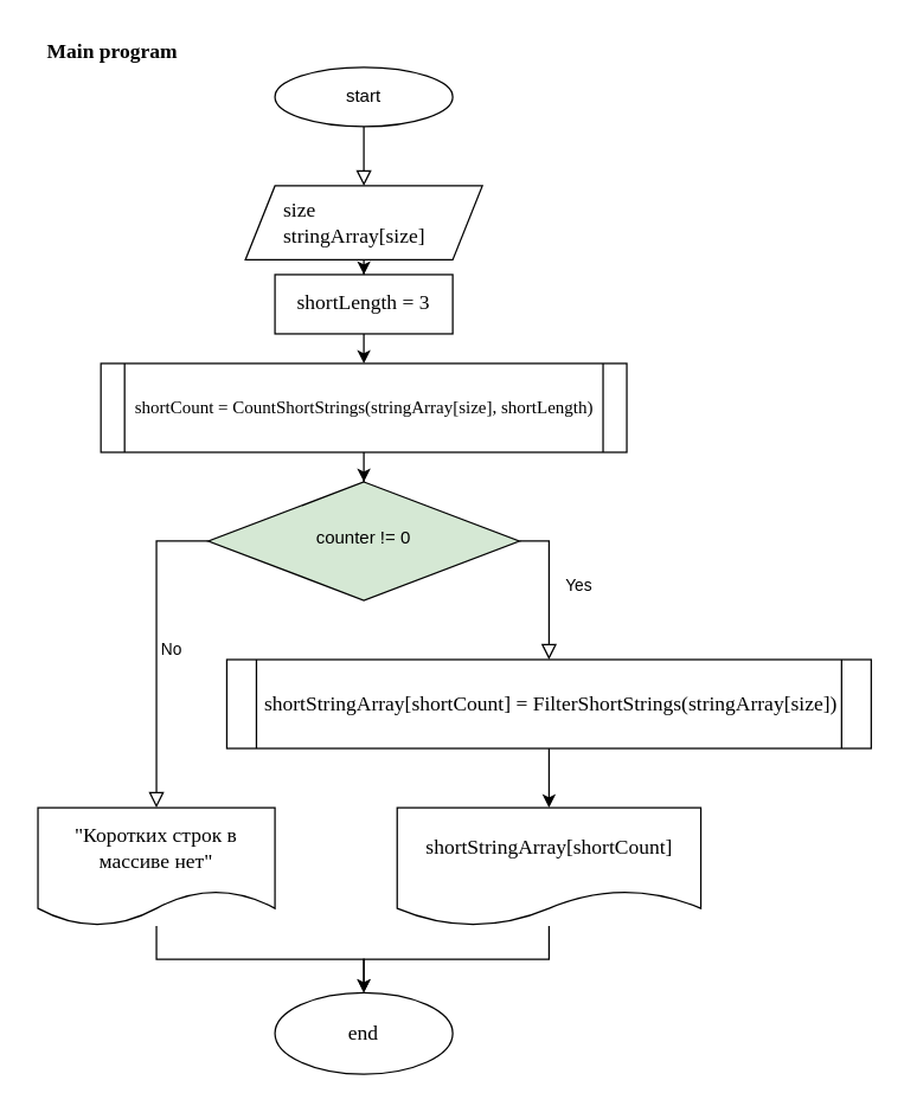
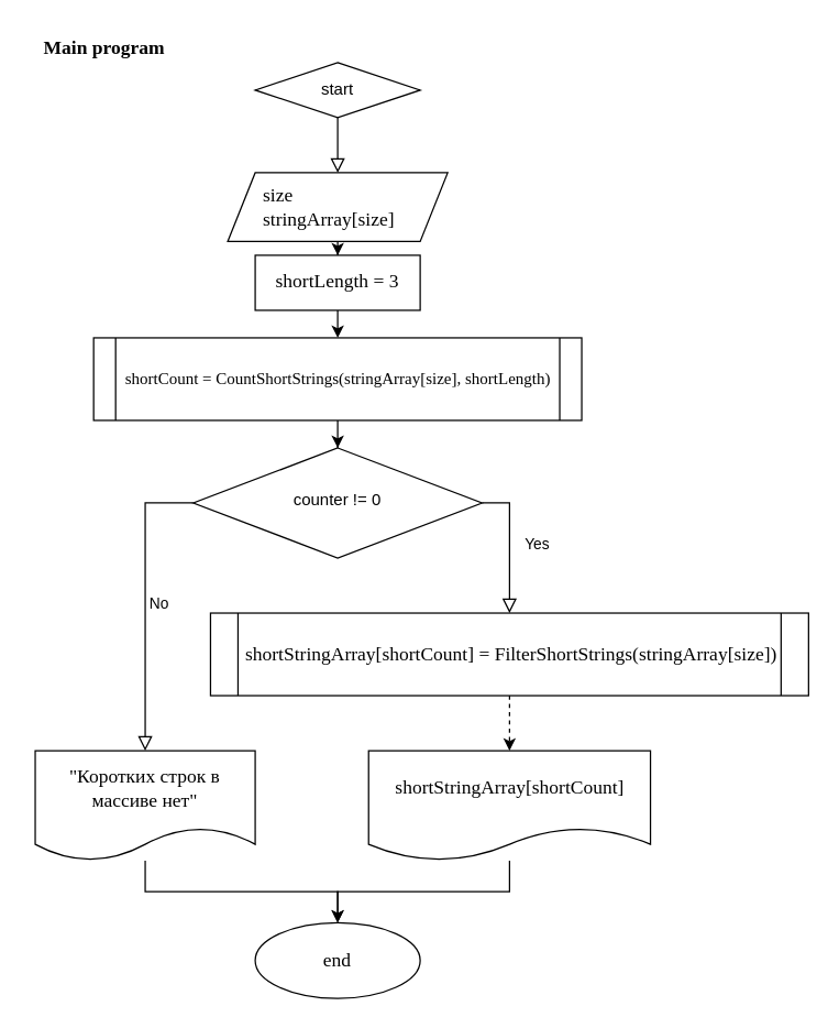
- <mxCell id="6" value="start" style="ellipse;whiteSpace=wrap;html=1;" parent="1" vertex="1"><mxGeometry x="185" y="45" width="120" height="40" as="geometry" /></mxCell>
+ <mxCell id="6" value="start" style="rhombus;whiteSpace=wrap;html=1;" parent="1" vertex="1"><mxGeometry x="185" y="45" width="120" height="40" as="geometry" /></mxCell>
- <mxCell id="5" value="counter != 0" style="rhombus;whiteSpace=wrap;html=1;shadow=0;fontFamily=Helvetica;fontSize=12;align=center;strokeWidth=1;spacing=6;spacingTop=-4;fillColor=#d5e8d4;" parent="1" vertex="1"><mxGeometry x="140" y="325" width="210" height="80" as="geometry" /></mxCell>
+ <mxCell id="5" value="counter != 0" style="rhombus;whiteSpace=wrap;html=1;shadow=0;fontFamily=Helvetica;fontSize=12;align=center;strokeWidth=1;spacing=6;spacingTop=-4;" parent="1" vertex="1"><mxGeometry x="140" y="325" width="210" height="80" as="geometry" /></mxCell>
- <mxCell id="13" style="edgeStyle=orthogonalEdgeStyle;rounded=0;orthogonalLoop=1;jettySize=auto;html=1;exitX=0.5;exitY=1;exitDx=0;exitDy=0;fontFamily=Times New Roman;fontSize=14;" edge="1" parent="1" source="14" target="16"><mxGeometry relative="1" as="geometry" /></mxCell>
+ <mxCell id="13" style="edgeStyle=orthogonalEdgeStyle;rounded=0;orthogonalLoop=1;jettySize=auto;html=1;exitX=0.5;exitY=1;exitDx=0;exitDy=0;fontFamily=Times New Roman;fontSize=14;dashed=1;" edge="1" parent="1" source="14" target="16"><mxGeometry relative="1" as="geometry" /></mxCell>
